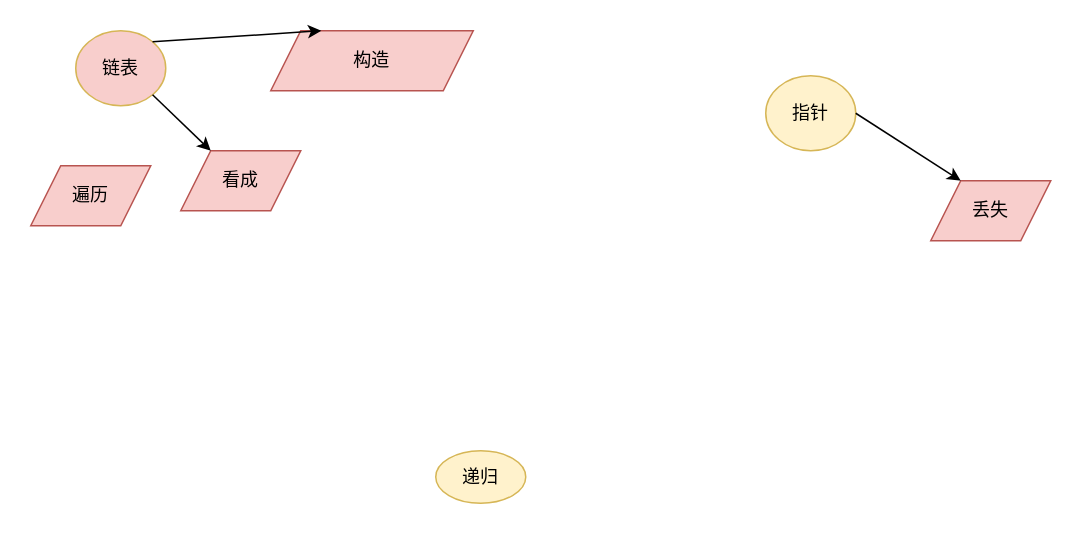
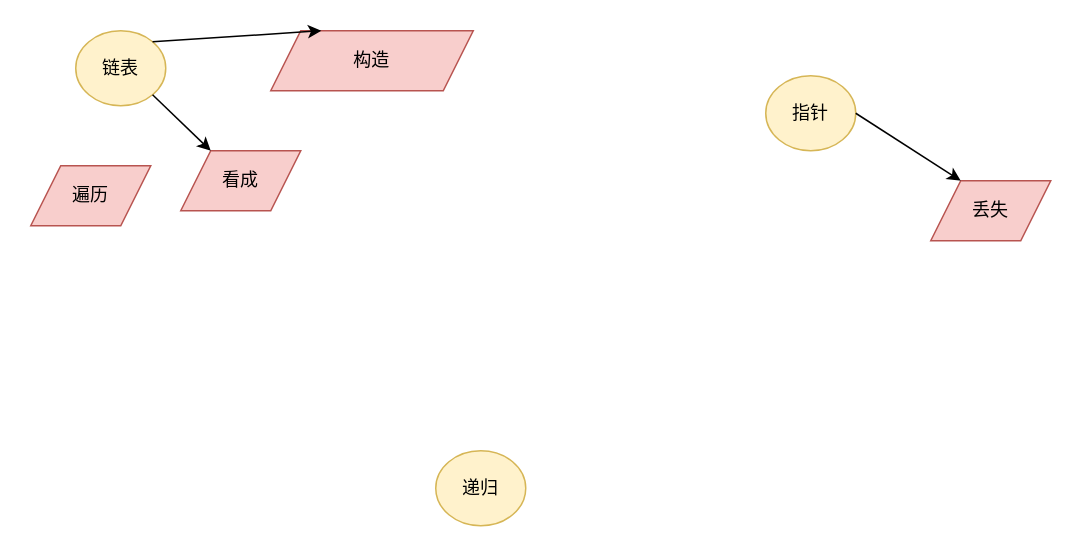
- <mxCell id="2" value="链表" style="ellipse;whiteSpace=wrap;html=1;fillColor=#f8cecc;strokeColor=#d6b656;" vertex="1" parent="1"><mxGeometry x="50" y="20" width="60" height="50" as="geometry" /></mxCell>
+ <mxCell id="2" value="链表" style="ellipse;whiteSpace=wrap;html=1;fillColor=#fff2cc;strokeColor=#d6b656;" vertex="1" parent="1"><mxGeometry x="50" y="20" width="60" height="50" as="geometry" /></mxCell>
- <mxCell id="7" value="递归" style="ellipse;whiteSpace=wrap;html=1;fillColor=#fff2cc;strokeColor=#d6b656;" vertex="1" parent="1"><mxGeometry x="290" y="300" width="60" height="35" as="geometry" /></mxCell>
+ <mxCell id="7" value="递归" style="ellipse;whiteSpace=wrap;html=1;fillColor=#fff2cc;strokeColor=#d6b656;" vertex="1" parent="1"><mxGeometry x="290" y="300" width="60" height="50" as="geometry" /></mxCell>
